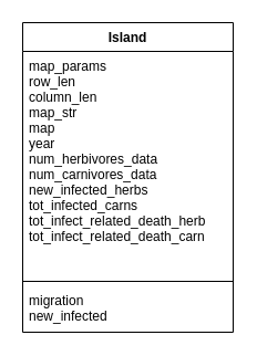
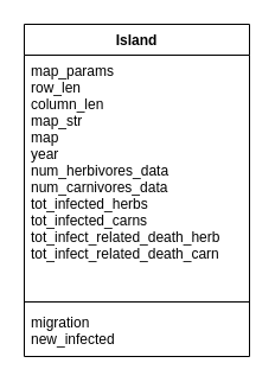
- <mxCell id="3" value="map_params&#10;row_len&#10;column_len&#10;map_str&#10;map&#10;year&#10;num_herbivores_data&#10;num_carnivores_data&#10;new_infected_herbs&#10;tot_infected_carns&#10;tot_infect_related_death_herb&#10;tot_infect_related_death_carn" style="text;strokeColor=none;fillColor=none;align=left;verticalAlign=top;spacingLeft=4;spacingRight=4;overflow=hidden;rotatable=0;points=[[0,0.5],[1,0.5]];portConstraint=eastwest;" vertex="1" parent="2"><mxGeometry y="26" width="190" height="204" as="geometry" /></mxCell>
+ <mxCell id="3" value="map_params&#10;row_len&#10;column_len&#10;map_str&#10;map&#10;year&#10;num_herbivores_data&#10;num_carnivores_data&#10;tot_infected_herbs&#10;tot_infected_carns&#10;tot_infect_related_death_herb&#10;tot_infect_related_death_carn" style="text;strokeColor=none;fillColor=none;align=left;verticalAlign=top;spacingLeft=4;spacingRight=4;overflow=hidden;rotatable=0;points=[[0,0.5],[1,0.5]];portConstraint=eastwest;" vertex="1" parent="2"><mxGeometry y="26" width="190" height="204" as="geometry" /></mxCell>
